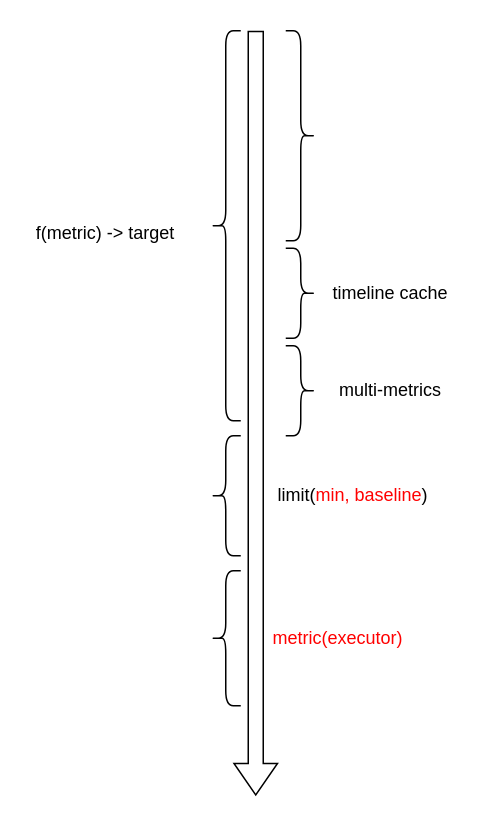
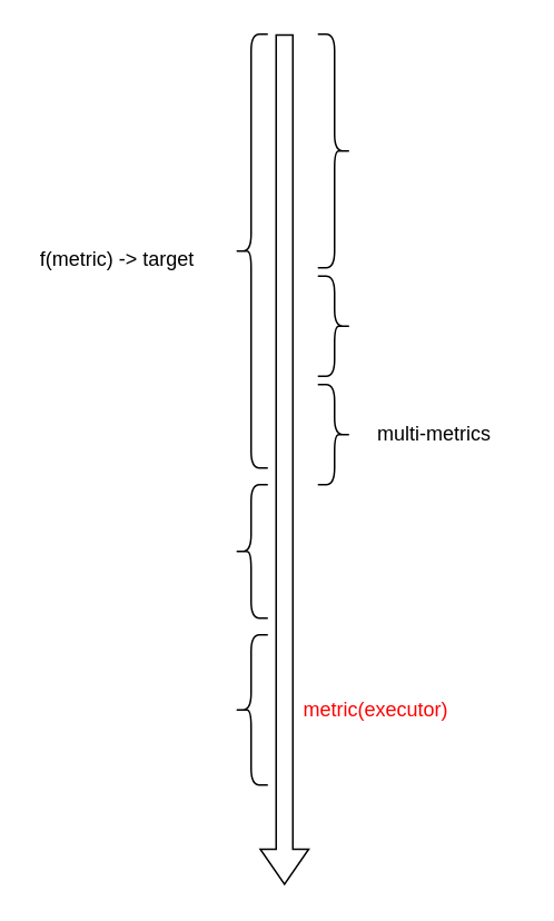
- <mxCell id="13" value="timeline cache" style="text;html=1;strokeColor=none;fillColor=none;align=center;verticalAlign=middle;whiteSpace=wrap;rounded=0;" vertex="1" parent="1"><mxGeometry x="210" y="180" width="100" height="30" as="geometry" /></mxCell>
- <mxCell id="6" value="limit(&lt;font color=&quot;#ff0000&quot;&gt;min, baseline&lt;/font&gt;)" style="text;html=1;strokeColor=none;fillColor=none;align=center;verticalAlign=middle;whiteSpace=wrap;rounded=0;" vertex="1" parent="1"><mxGeometry x="180" y="315" width="110" height="30" as="geometry" /></mxCell>
